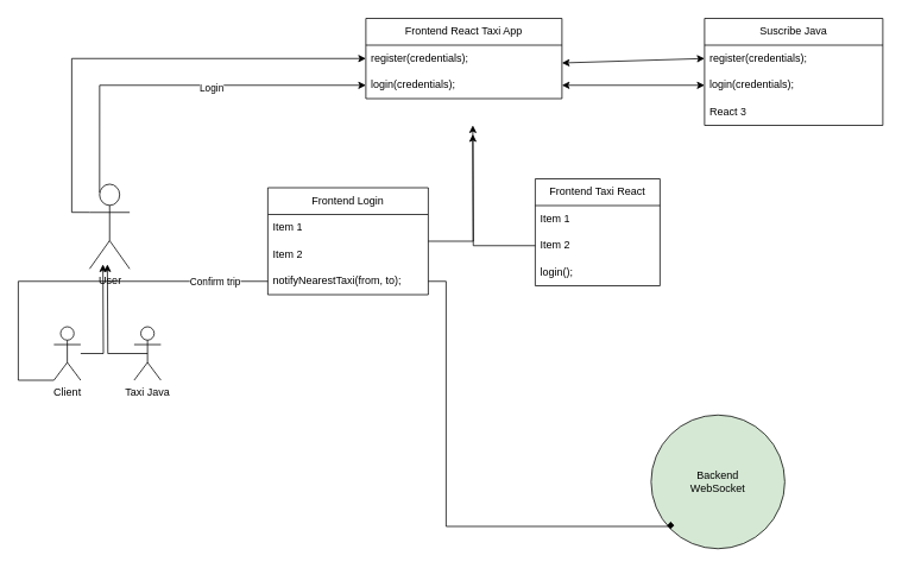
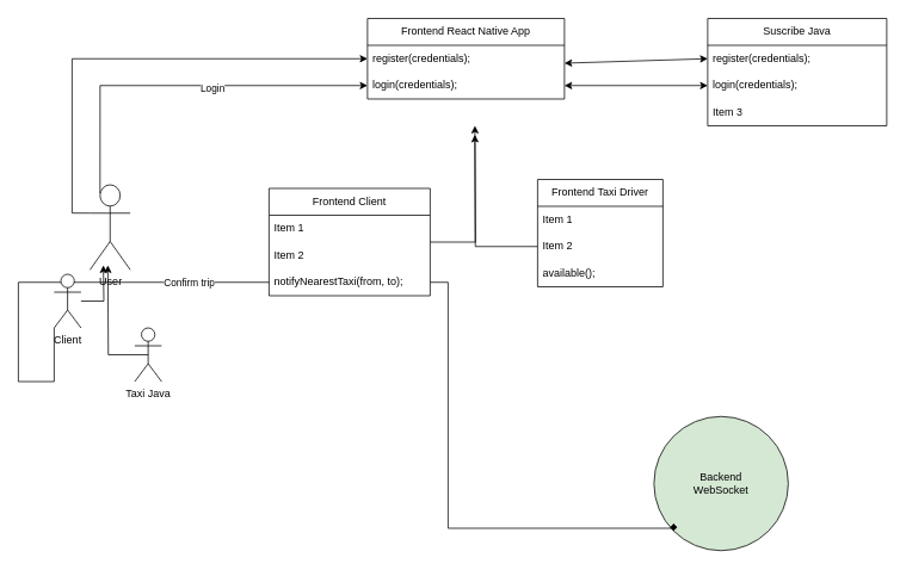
- <mxCell id="8" value="Frontend React Taxi App" style="swimlane;fontStyle=0;childLayout=stackLayout;horizontal=1;startSize=30;horizontalStack=0;resizeParent=1;resizeParentMax=0;resizeLast=0;collapsible=1;marginBottom=0;whiteSpace=wrap;html=1;" vertex="1" parent="1"><mxGeometry x="410" y="20" width="220" height="90" as="geometry" /></mxCell>
+ <mxCell id="8" value="Frontend React Native App" style="swimlane;fontStyle=0;childLayout=stackLayout;horizontal=1;startSize=30;horizontalStack=0;resizeParent=1;resizeParentMax=0;resizeLast=0;collapsible=1;marginBottom=0;whiteSpace=wrap;html=1;" vertex="1" parent="1"><mxGeometry x="410" y="20" width="220" height="90" as="geometry" /></mxCell>
- <mxCell id="15" value="React 3" style="text;strokeColor=none;fillColor=none;align=left;verticalAlign=middle;spacingLeft=4;spacingRight=4;overflow=hidden;points=[[0,0.5],[1,0.5]];portConstraint=eastwest;rotatable=0;whiteSpace=wrap;html=1;" vertex="1" parent="12"><mxGeometry y="90" width="200" height="30" as="geometry" /></mxCell>
+ <mxCell id="15" value="Item 3" style="text;strokeColor=none;fillColor=none;align=left;verticalAlign=middle;spacingLeft=4;spacingRight=4;overflow=hidden;points=[[0,0.5],[1,0.5]];portConstraint=eastwest;rotatable=0;whiteSpace=wrap;html=1;" vertex="1" parent="12"><mxGeometry y="90" width="200" height="30" as="geometry" /></mxCell>
- <mxCell id="27" value="Frontend Taxi React" style="swimlane;fontStyle=0;childLayout=stackLayout;horizontal=1;startSize=30;horizontalStack=0;resizeParent=1;resizeParentMax=0;resizeLast=0;collapsible=1;marginBottom=0;whiteSpace=wrap;html=1;" vertex="1" parent="1"><mxGeometry x="600" y="200" width="140" height="120" as="geometry" /></mxCell>
+ <mxCell id="27" value="Frontend Taxi Driver" style="swimlane;fontStyle=0;childLayout=stackLayout;horizontal=1;startSize=30;horizontalStack=0;resizeParent=1;resizeParentMax=0;resizeLast=0;collapsible=1;marginBottom=0;whiteSpace=wrap;html=1;" vertex="1" parent="1"><mxGeometry x="600" y="200" width="140" height="120" as="geometry" /></mxCell>
- <mxCell id="23" value="Frontend Login" style="swimlane;fontStyle=0;childLayout=stackLayout;horizontal=1;startSize=30;horizontalStack=0;resizeParent=1;resizeParentMax=0;resizeLast=0;collapsible=1;marginBottom=0;whiteSpace=wrap;html=1;" vertex="1" parent="1"><mxGeometry x="300" y="210" width="180" height="120" as="geometry" /></mxCell>
+ <mxCell id="23" value="Frontend Client" style="swimlane;fontStyle=0;childLayout=stackLayout;horizontal=1;startSize=30;horizontalStack=0;resizeParent=1;resizeParentMax=0;resizeLast=0;collapsible=1;marginBottom=0;whiteSpace=wrap;html=1;" vertex="1" parent="1"><mxGeometry x="300" y="210" width="180" height="120" as="geometry" /></mxCell>
- <mxCell id="31" value="login();" style="text;strokeColor=none;fillColor=none;align=left;verticalAlign=middle;spacingLeft=4;spacingRight=4;overflow=hidden;points=[[0,0.5],[1,0.5]];portConstraint=eastwest;rotatable=0;whiteSpace=wrap;html=1;" vertex="1" parent="27"><mxGeometry y="90" width="140" height="30" as="geometry" /></mxCell>
+ <mxCell id="31" value="available();" style="text;strokeColor=none;fillColor=none;align=left;verticalAlign=middle;spacingLeft=4;spacingRight=4;overflow=hidden;points=[[0,0.5],[1,0.5]];portConstraint=eastwest;rotatable=0;whiteSpace=wrap;html=1;" vertex="1" parent="27"><mxGeometry y="90" width="140" height="30" as="geometry" /></mxCell>
- <mxCell id="19" value="Client" style="shape=umlActor;verticalLabelPosition=bottom;verticalAlign=top;html=1;outlineConnect=0;" vertex="1" parent="1"><mxGeometry x="60" y="366" width="30" height="60" as="geometry" /></mxCell>
+ <mxCell id="19" value="Client" style="shape=umlActor;verticalLabelPosition=bottom;verticalAlign=top;html=1;outlineConnect=0;" vertex="1" parent="1"><mxGeometry x="60" y="306" width="30" height="60" as="geometry" /></mxCell>
